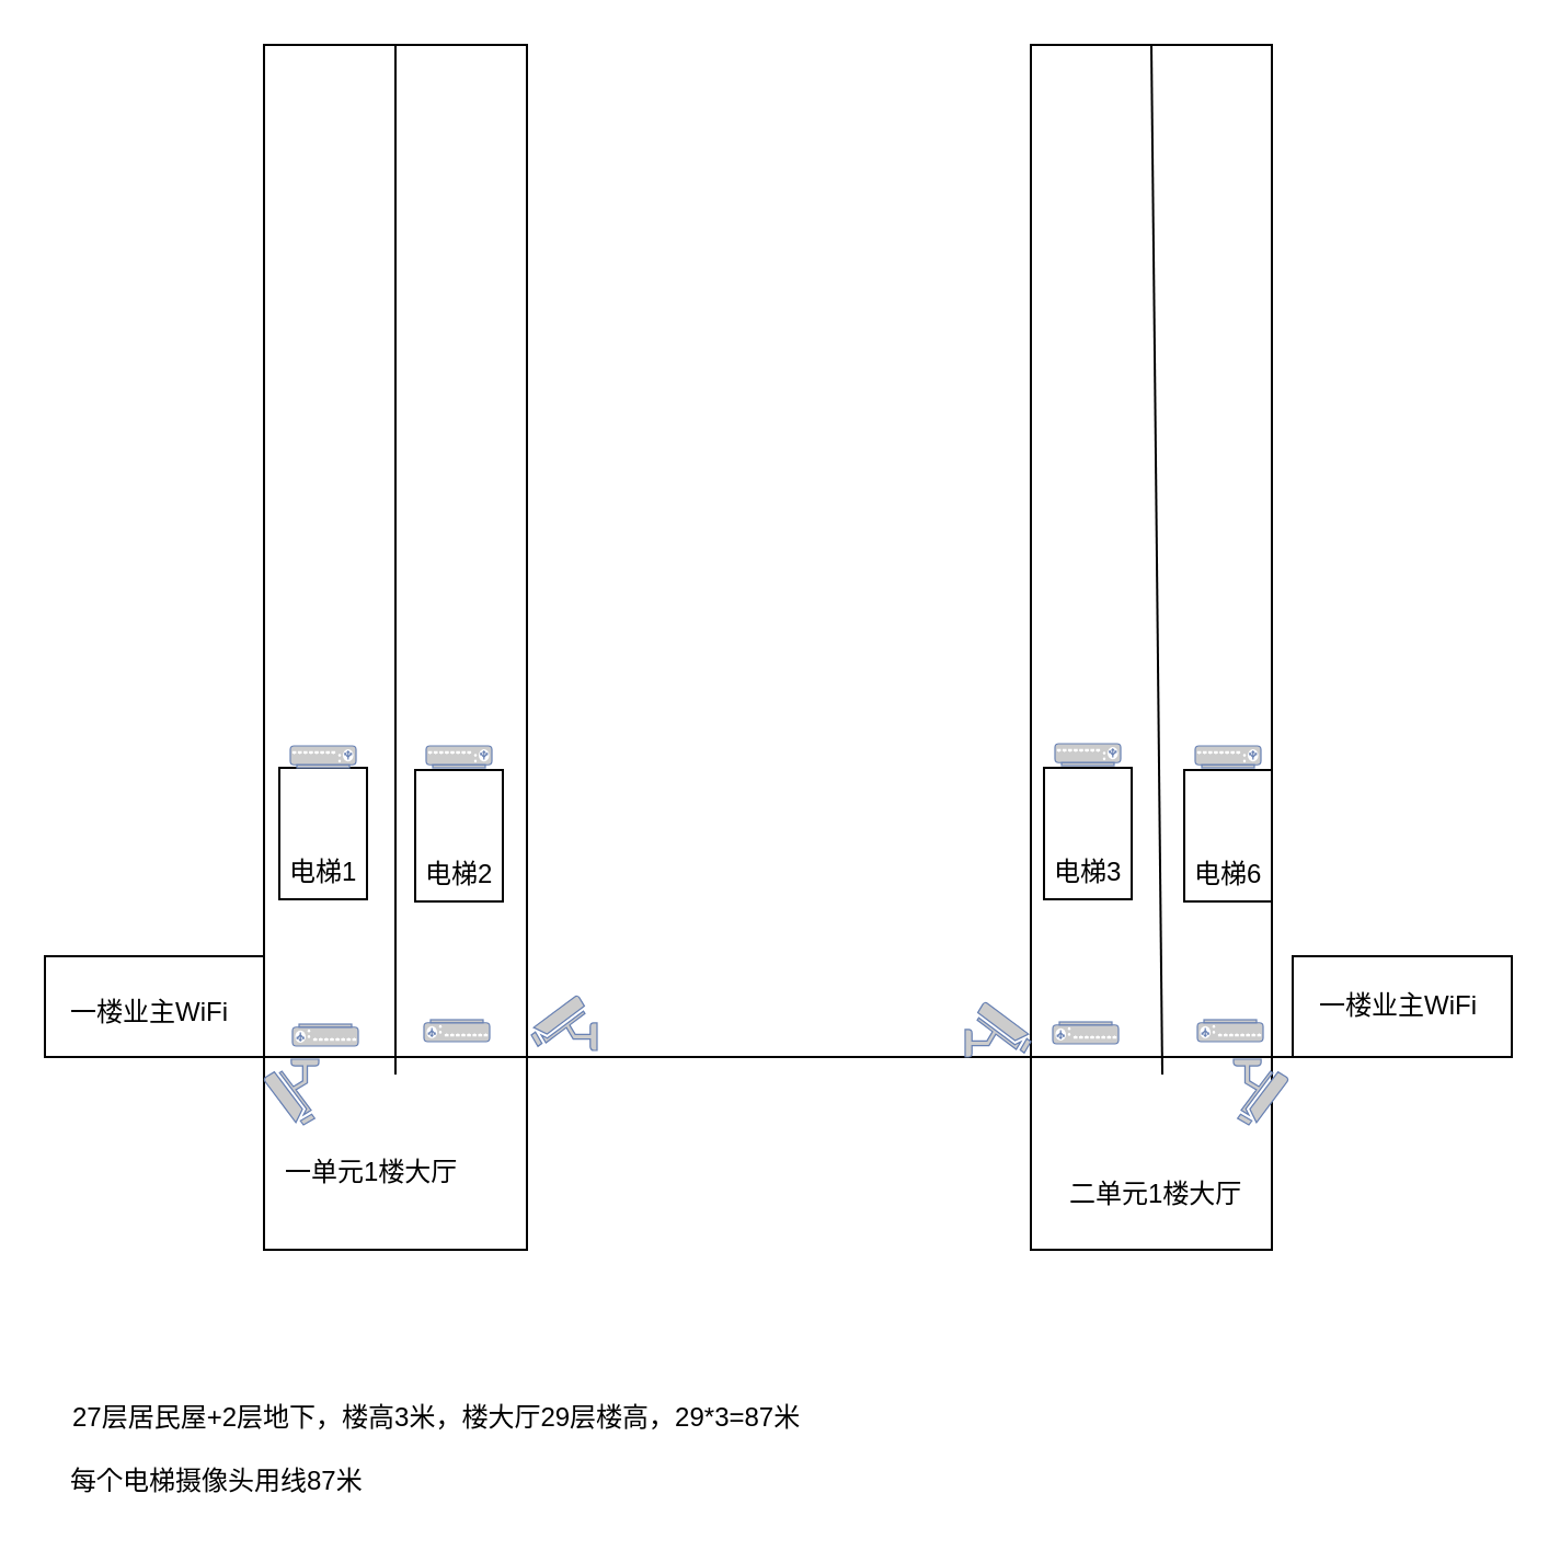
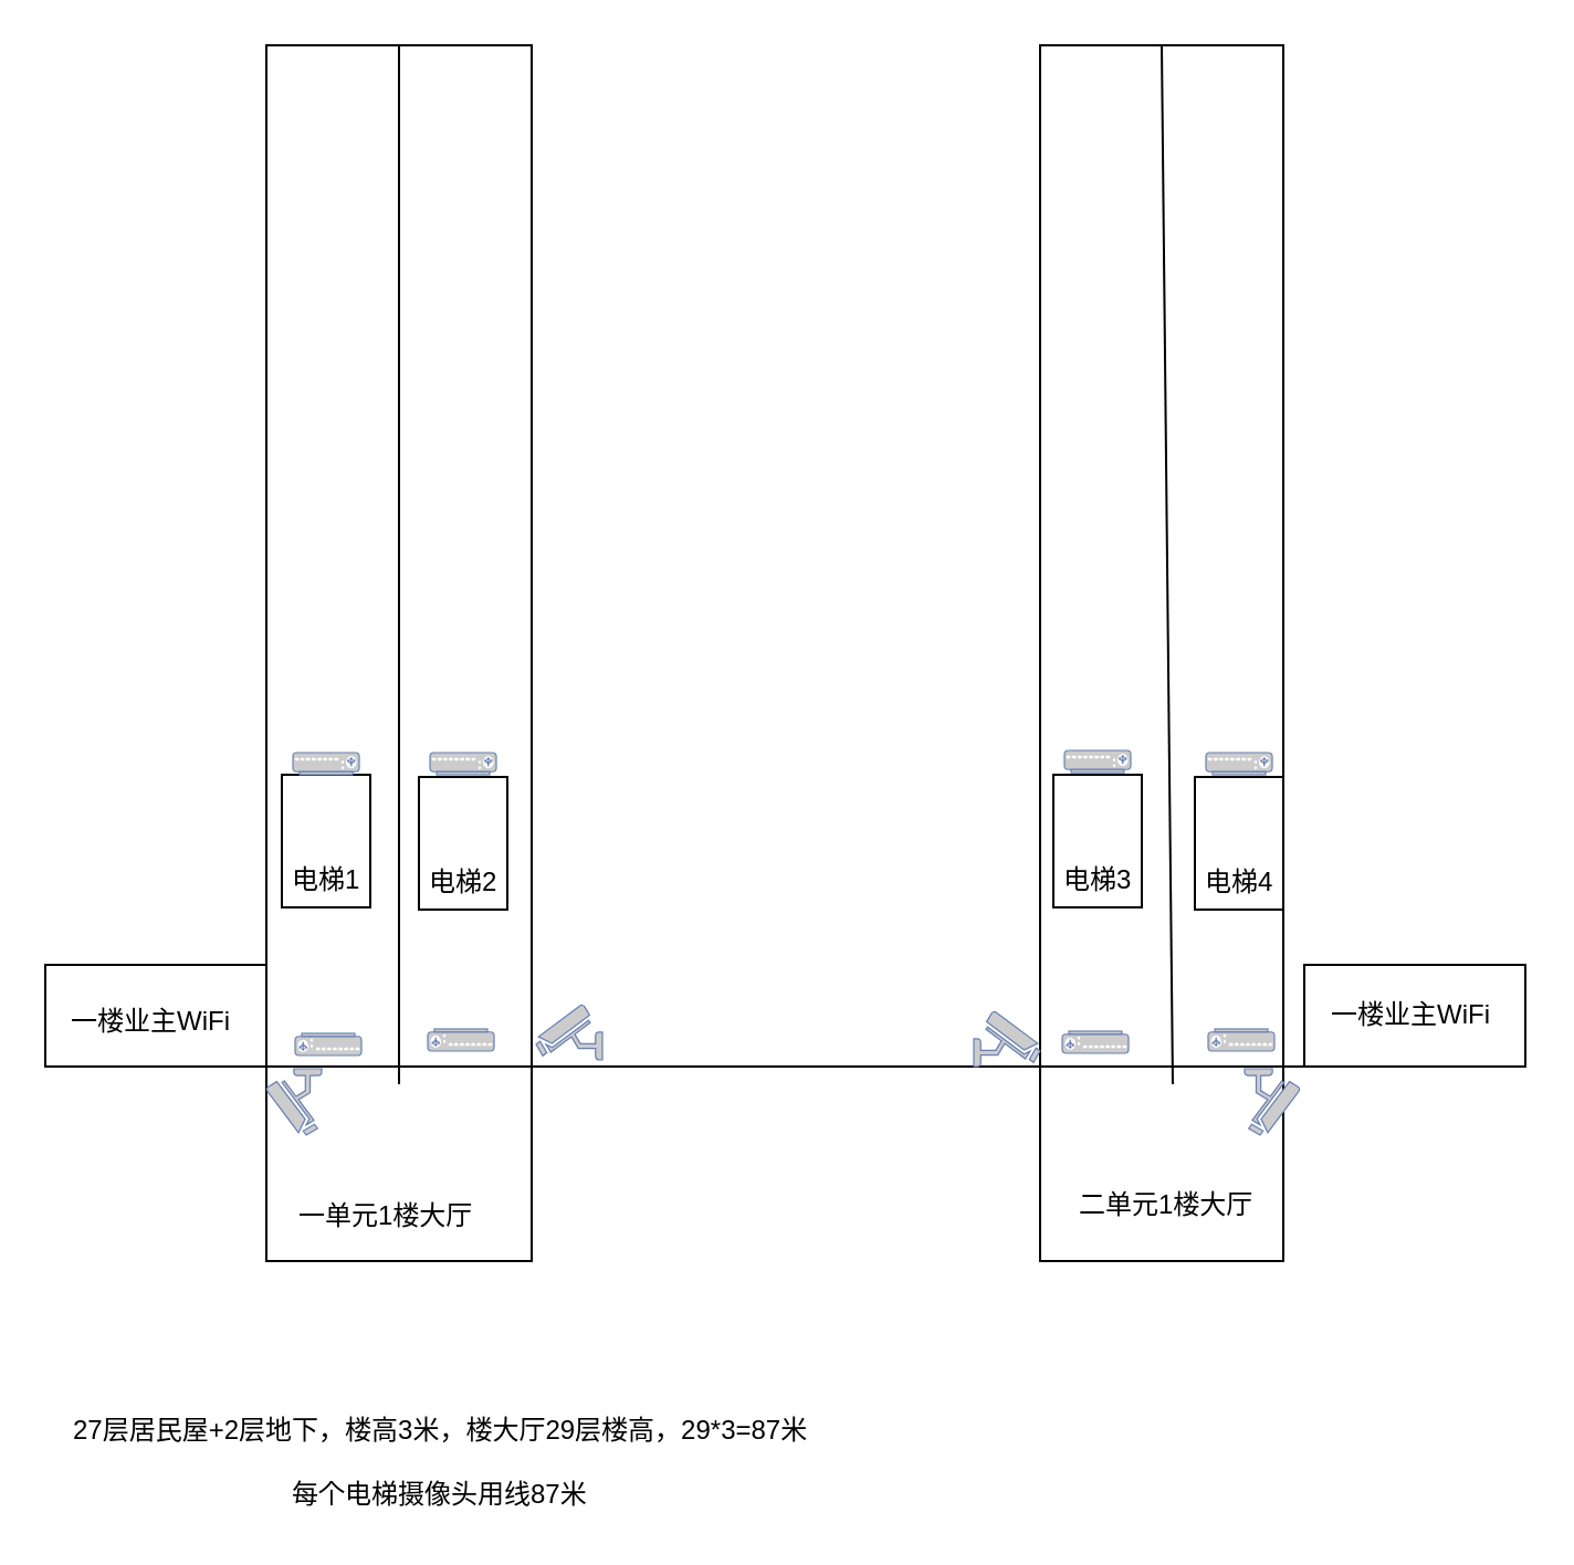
- <mxCell id="42" value="电梯6" style="text;html=1;resizable=0;points=[];autosize=1;align=left;verticalAlign=top;spacingTop=-4;" parent="40" vertex="1"><mxGeometry x="3" y="38" width="50" height="20" as="geometry" /></mxCell>
+ <mxCell id="42" value="电梯4" style="text;html=1;resizable=0;points=[];autosize=1;align=left;verticalAlign=top;spacingTop=-4;" parent="40" vertex="1"><mxGeometry x="3" y="38" width="50" height="20" as="geometry" /></mxCell>
- <mxCell id="11" value="一单元1楼大厅" style="text;html=1;resizable=0;points=[];autosize=1;align=left;verticalAlign=top;spacingTop=-4;" parent="1" vertex="1"><mxGeometry x="128" y="525" width="90" height="20" as="geometry" /></mxCell>
+ <mxCell id="11" value="一单元1楼大厅" style="text;html=1;resizable=0;points=[];autosize=1;align=left;verticalAlign=top;spacingTop=-4;" parent="1" vertex="1"><mxGeometry x="133" y="540" width="90" height="20" as="geometry" /></mxCell>
- <mxCell id="16" value="每个电梯摄像头用线87米" style="text;html=1;resizable=0;points=[];autosize=1;align=left;verticalAlign=top;spacingTop=-4;" parent="1" vertex="1"><mxGeometry x="30" y="666" width="150" height="20" as="geometry" /></mxCell>
+ <mxCell id="16" value="每个电梯摄像头用线87米" style="text;html=1;resizable=0;points=[];autosize=1;align=left;verticalAlign=top;spacingTop=-4;" parent="1" vertex="1"><mxGeometry x="130" y="666" width="150" height="20" as="geometry" /></mxCell>
